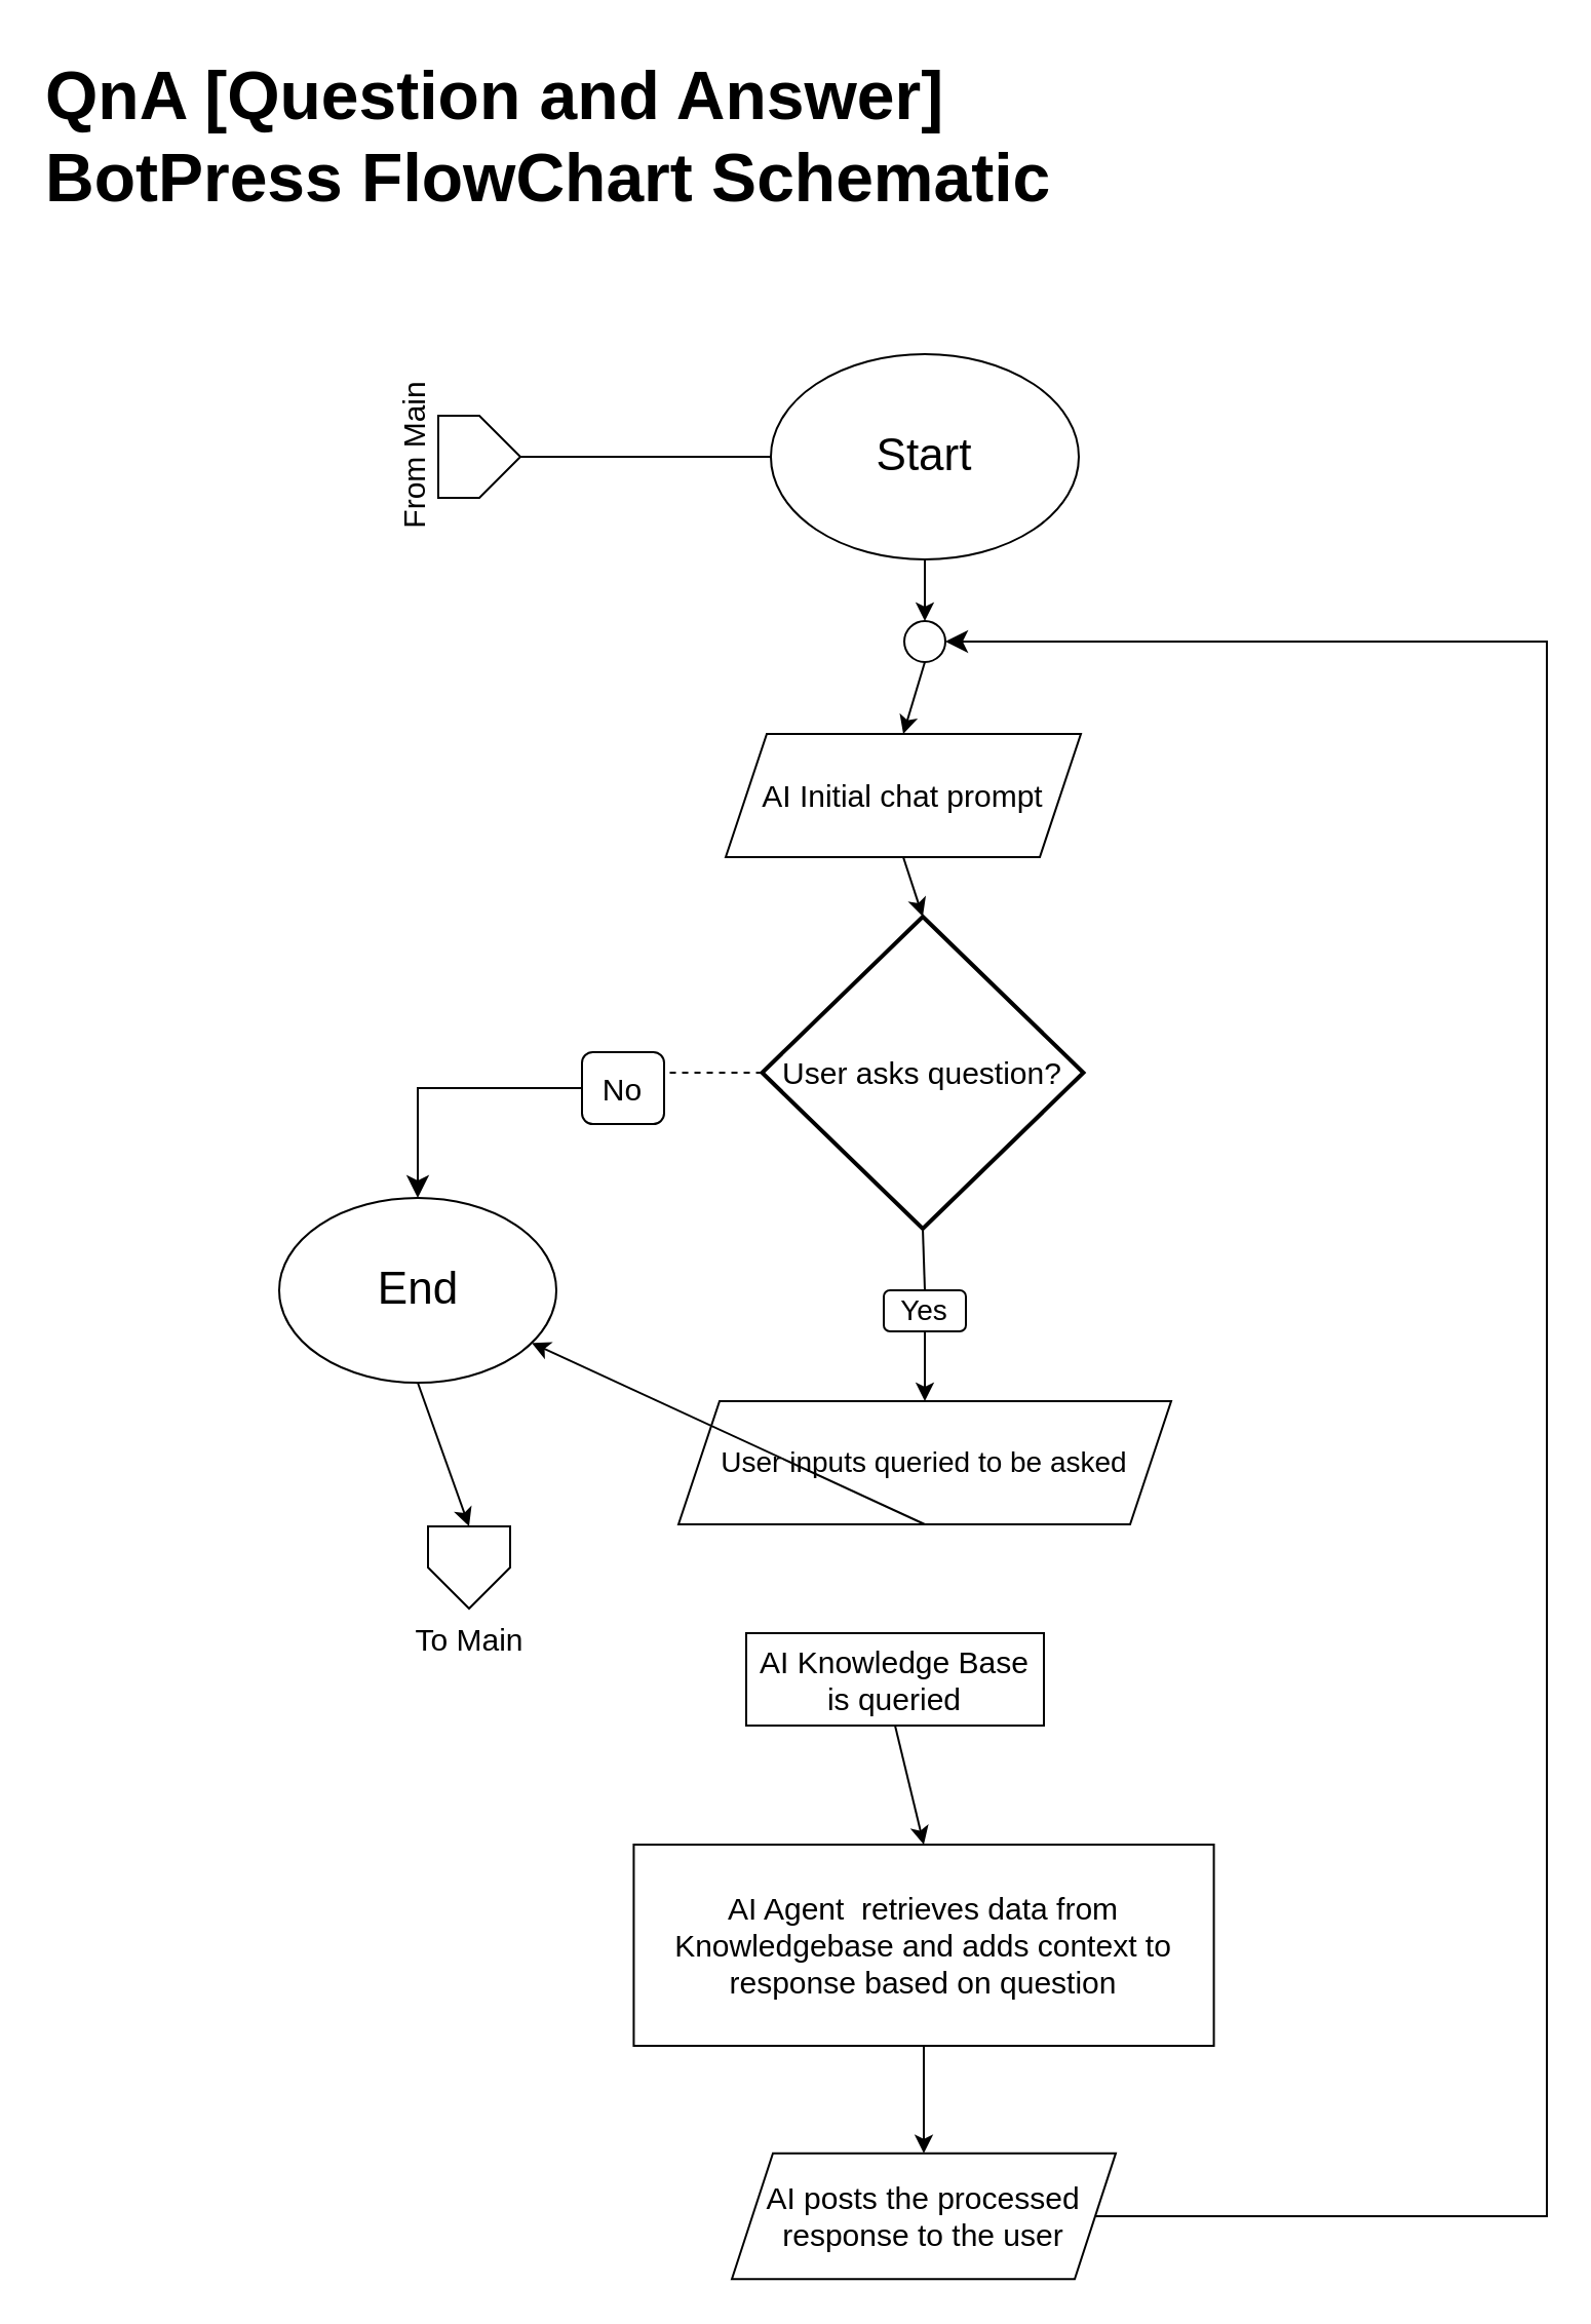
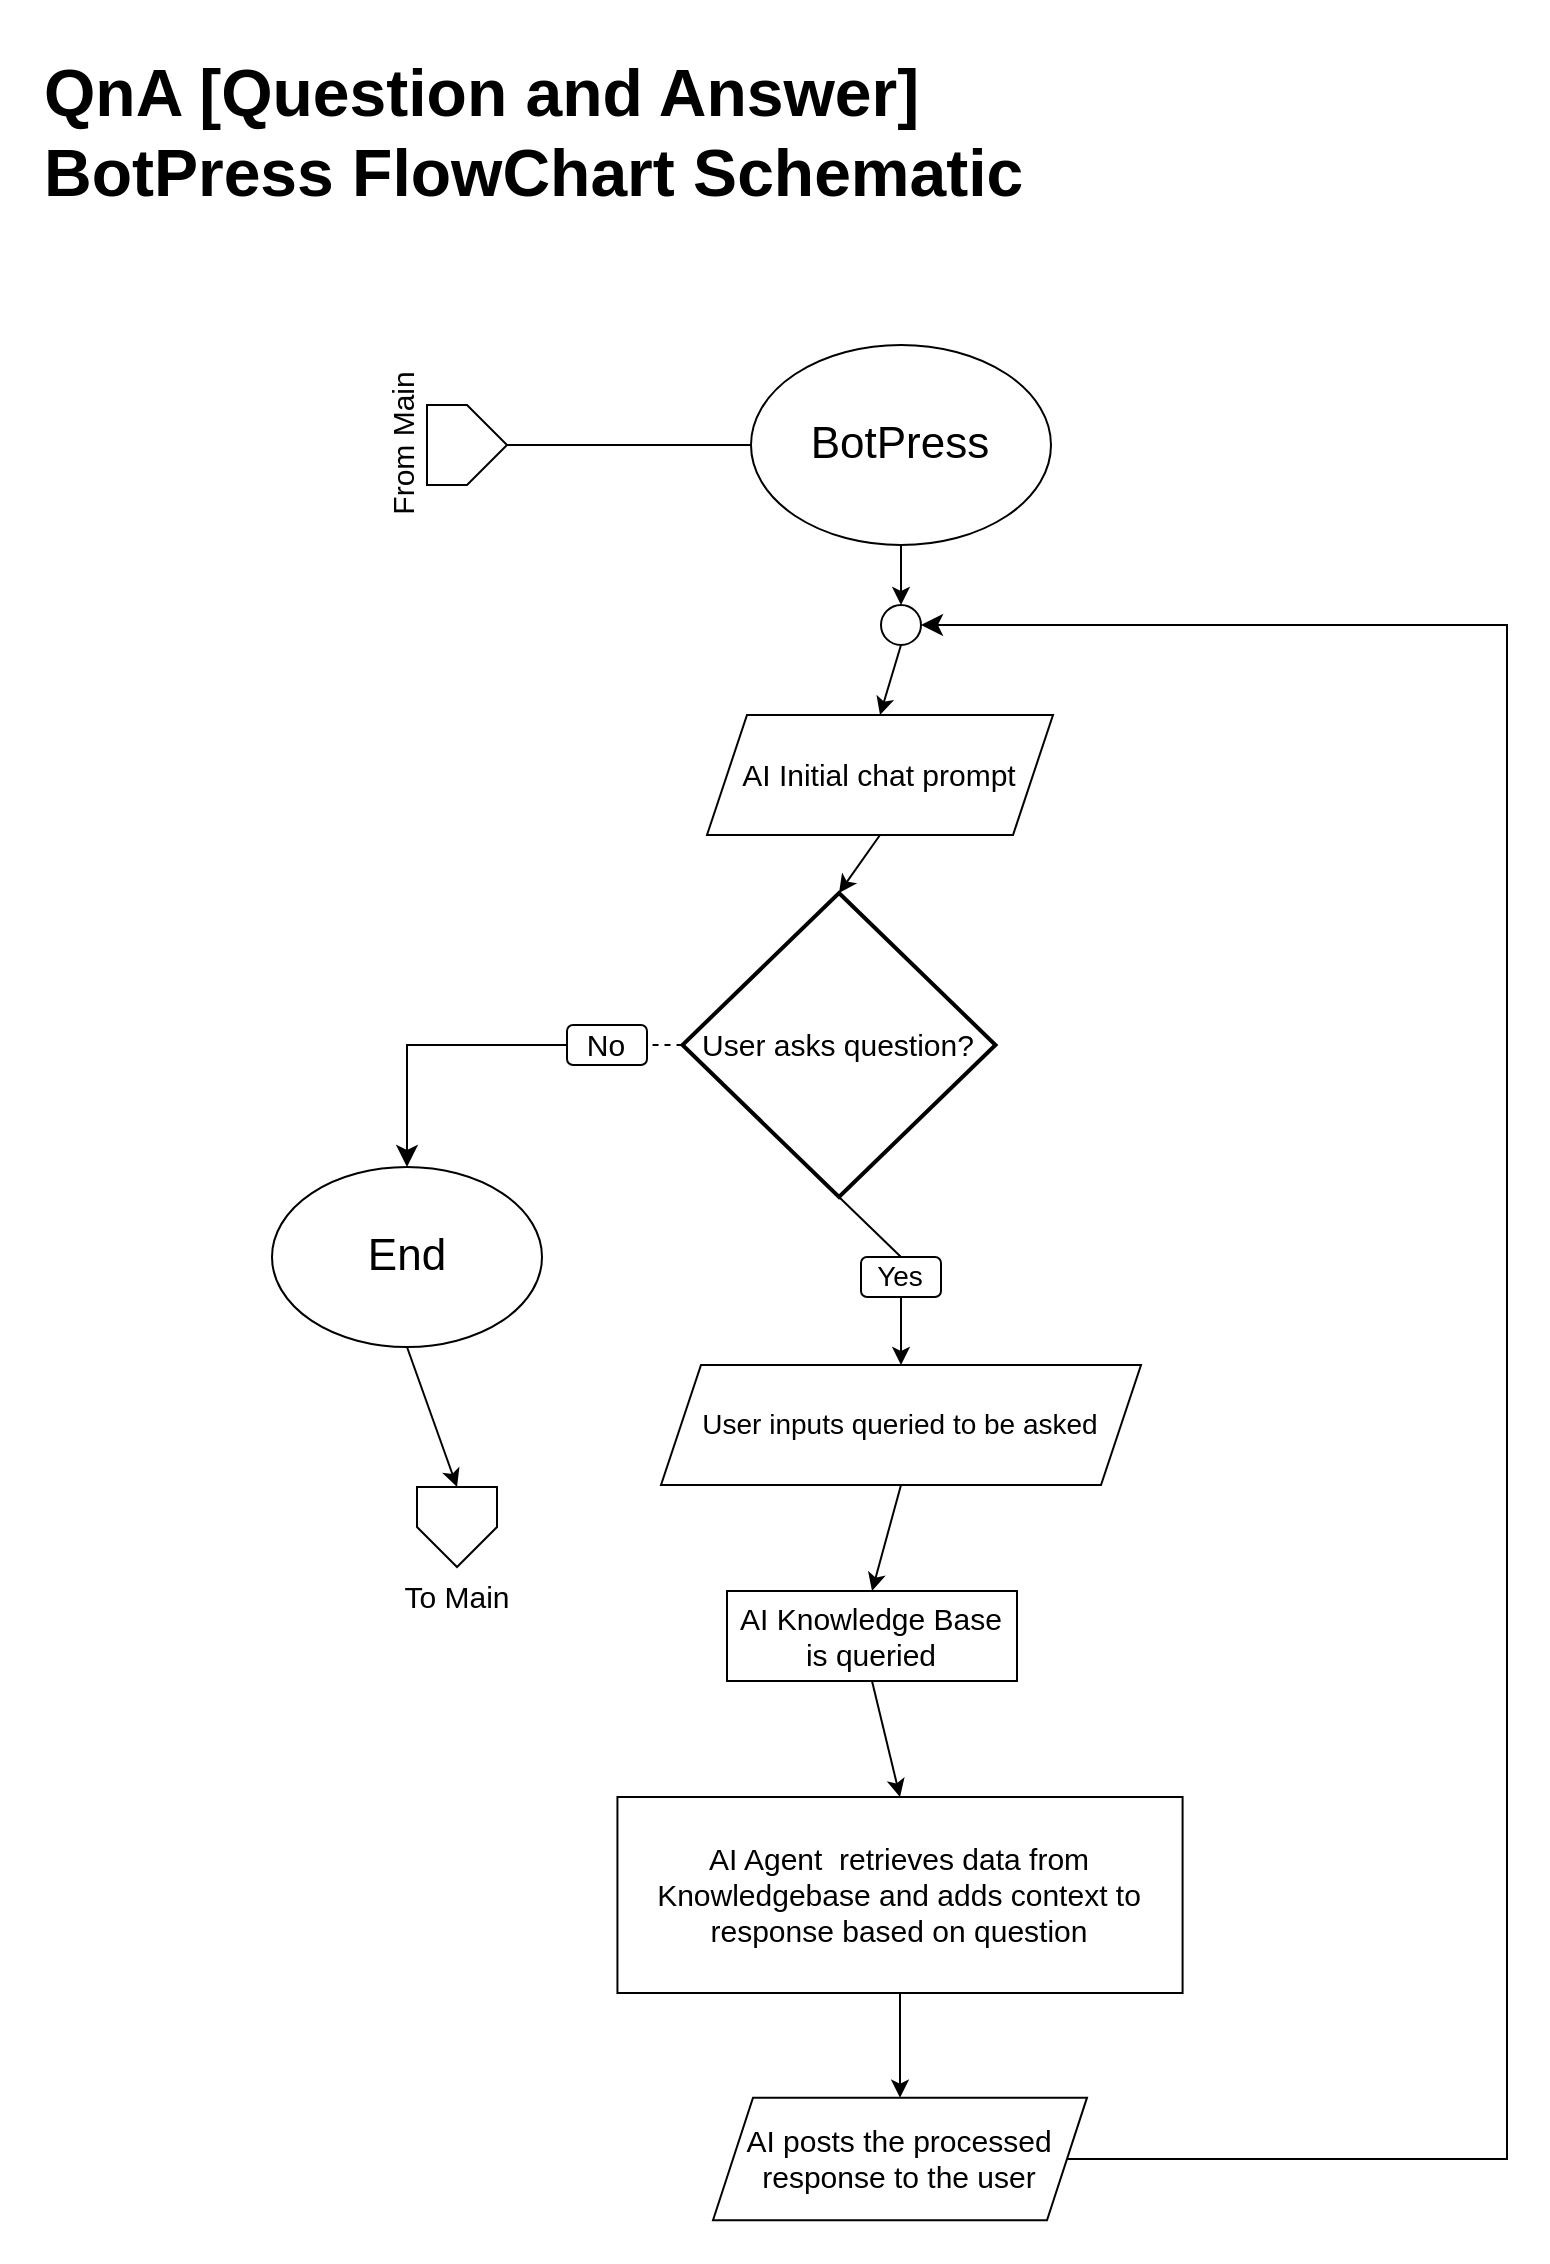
- <mxCell id="3" value="Start" style="ellipse;whiteSpace=wrap;html=1;fontSize=22;" parent="1" vertex="1"><mxGeometry x="375" y="172" width="150" height="100" as="geometry" /></mxCell>
+ <mxCell id="3" value="BotPress" style="ellipse;whiteSpace=wrap;html=1;fontSize=22;" parent="1" vertex="1"><mxGeometry x="375" y="172" width="150" height="100" as="geometry" /></mxCell>
- <mxCell id="10" value="User asks question?" style="strokeWidth=2;html=1;shape=mxgraph.flowchart.decision;whiteSpace=wrap;fontSize=15;" parent="1" vertex="1"><mxGeometry x="370.76" y="446" width="156.47" height="152" as="geometry" /></mxCell>
+ <mxCell id="10" value="User asks question?" style="strokeWidth=2;html=1;shape=mxgraph.flowchart.decision;whiteSpace=wrap;fontSize=15;" parent="1" vertex="1"><mxGeometry x="340.76" y="446" width="156.47" height="152" as="geometry" /></mxCell>
- <mxCell id="27" value="No" style="rounded=1;whiteSpace=wrap;html=1;fontSize=15;" vertex="1" parent="1"><mxGeometry x="283" y="512" width="40" height="35" as="geometry" /></mxCell>
+ <mxCell id="27" value="No" style="rounded=1;whiteSpace=wrap;html=1;fontSize=15;" vertex="1" parent="1"><mxGeometry x="283" y="512" width="40" height="20" as="geometry" /></mxCell>
- <mxCell id="18" value="" style="endArrow=classic;html=1;rounded=0;exitX=0.5;exitY=1;exitDx=0;exitDy=0;" parent="1" source="5" target="8" edge="1"><mxGeometry width="50" height="50" relative="1" as="geometry"><mxPoint x="413" y="675" as="sourcePoint" /><mxPoint x="463" y="625" as="targetPoint" /></mxGeometry></mxCell>
+ <mxCell id="18" value="" style="endArrow=classic;html=1;rounded=0;exitX=0.5;exitY=1;exitDx=0;exitDy=0;entryX=0.5;entryY=0;entryDx=0;entryDy=0;" parent="1" source="5" target="7" edge="1"><mxGeometry width="50" height="50" relative="1" as="geometry"><mxPoint x="413" y="675" as="sourcePoint" /><mxPoint x="463" y="625" as="targetPoint" /></mxGeometry></mxCell>
